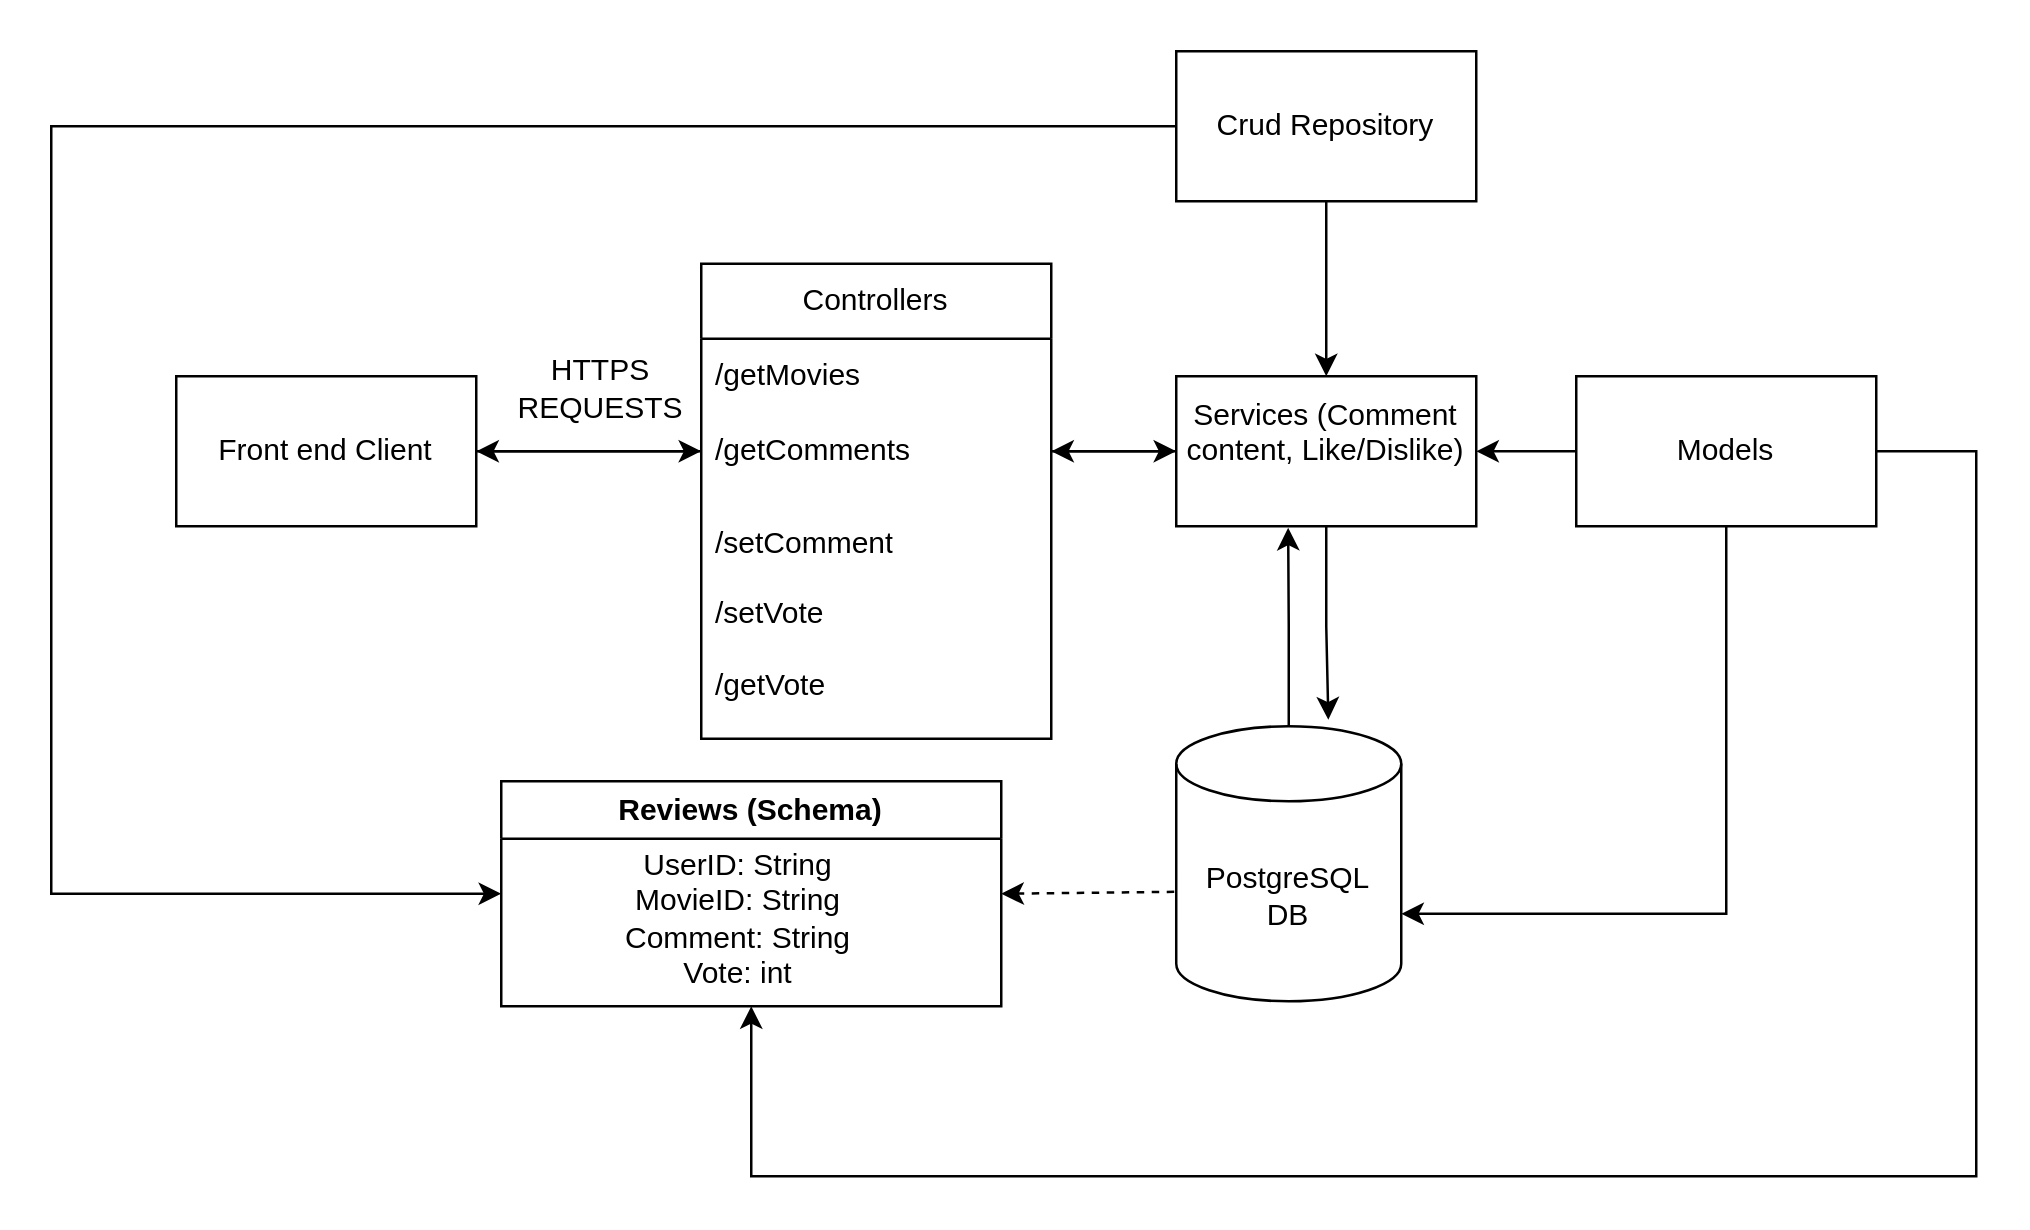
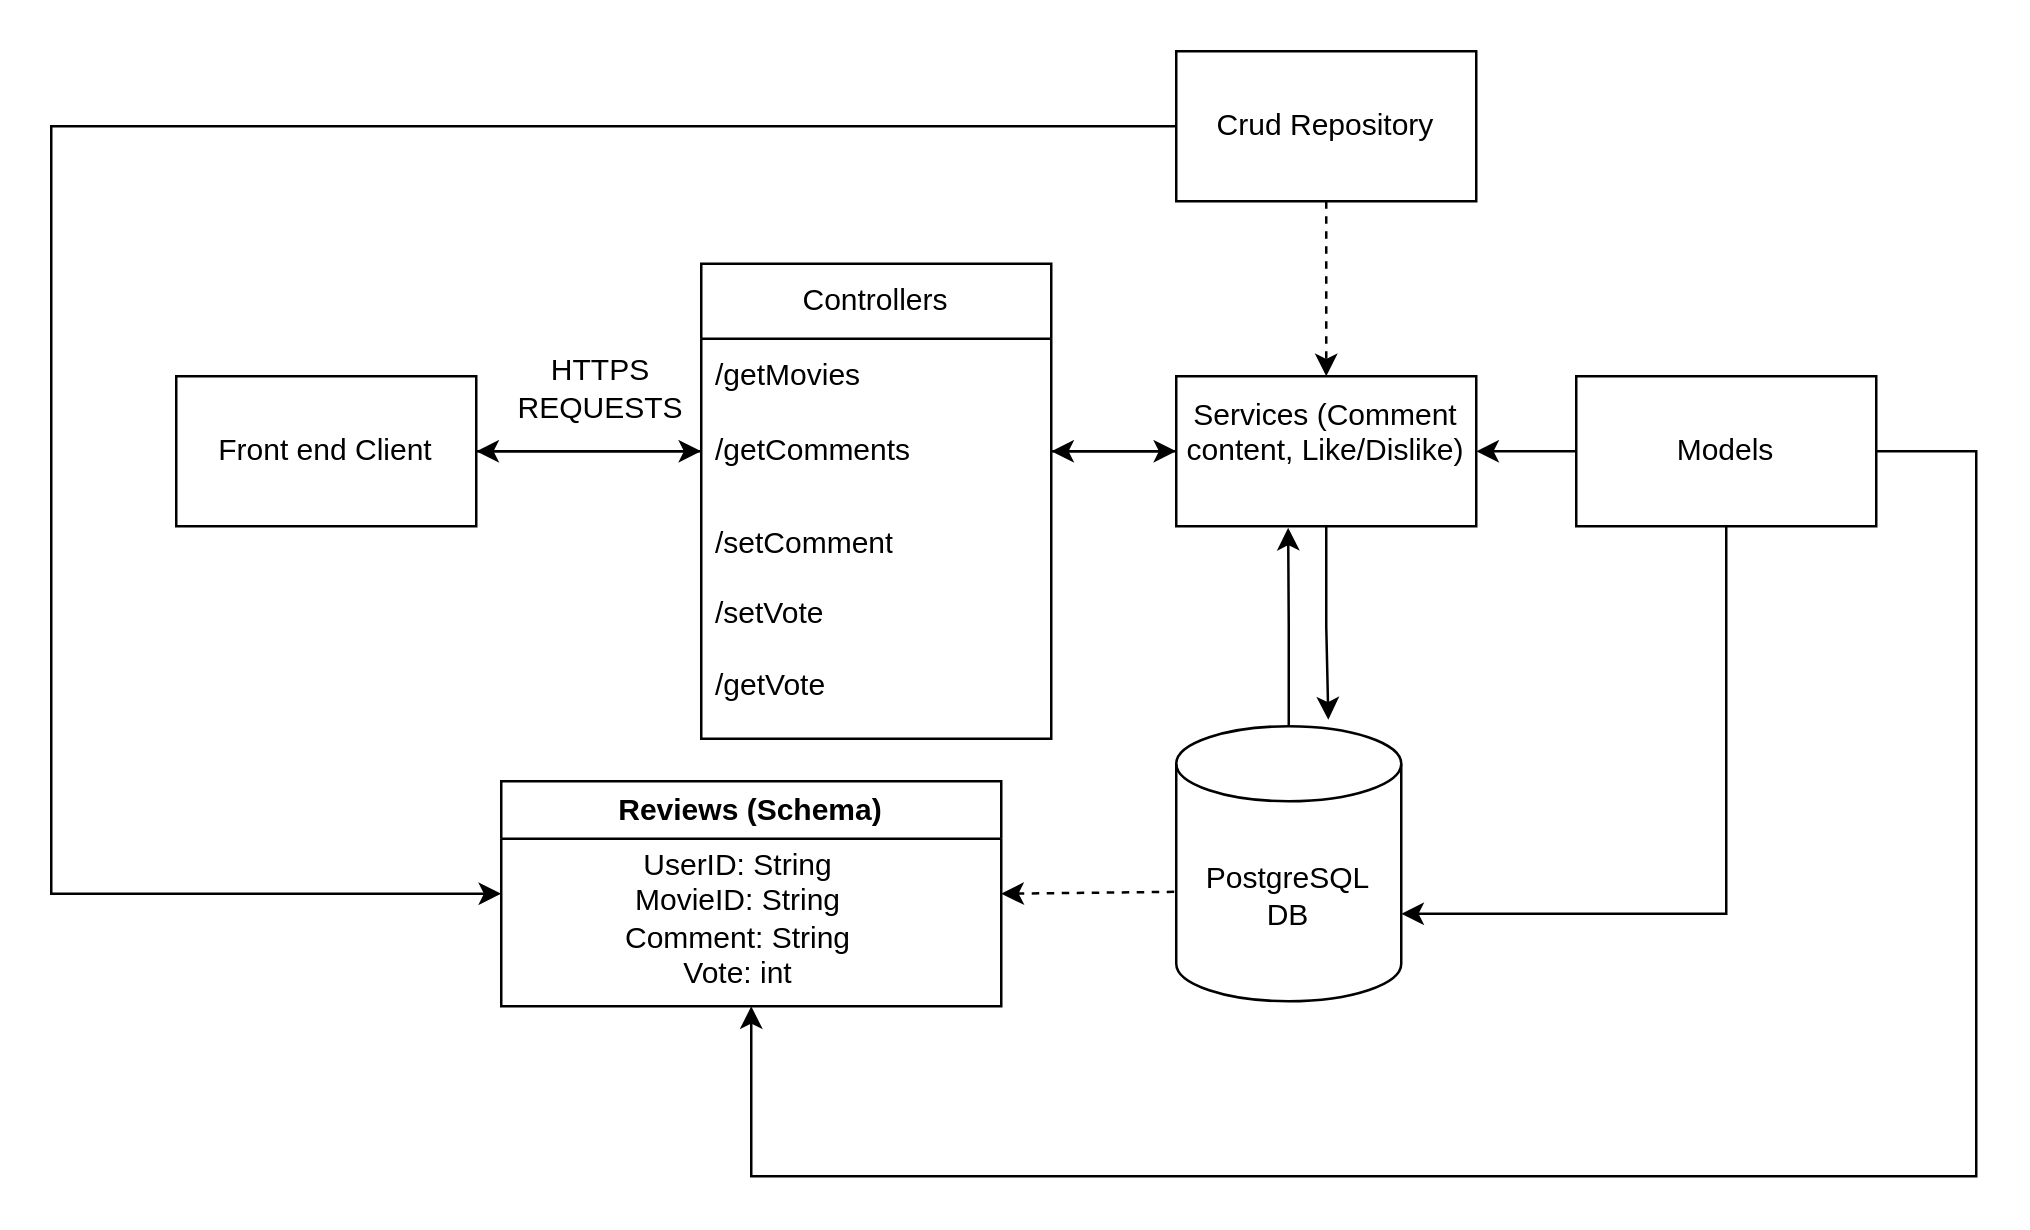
- <mxCell id="13" style="edgeStyle=orthogonalEdgeStyle;rounded=0;orthogonalLoop=1;jettySize=auto;html=1;entryX=0.5;entryY=0;entryDx=0;entryDy=0;endArrow=classic;endFill=1;" parent="1" source="15" target="18" edge="1"><mxGeometry relative="1" as="geometry" /></mxCell>
+ <mxCell id="13" style="edgeStyle=orthogonalEdgeStyle;rounded=0;orthogonalLoop=1;jettySize=auto;html=1;entryX=0.5;entryY=0;entryDx=0;entryDy=0;endArrow=classic;endFill=1;dashed=1;" parent="1" source="15" target="18" edge="1"><mxGeometry relative="1" as="geometry" /></mxCell>
